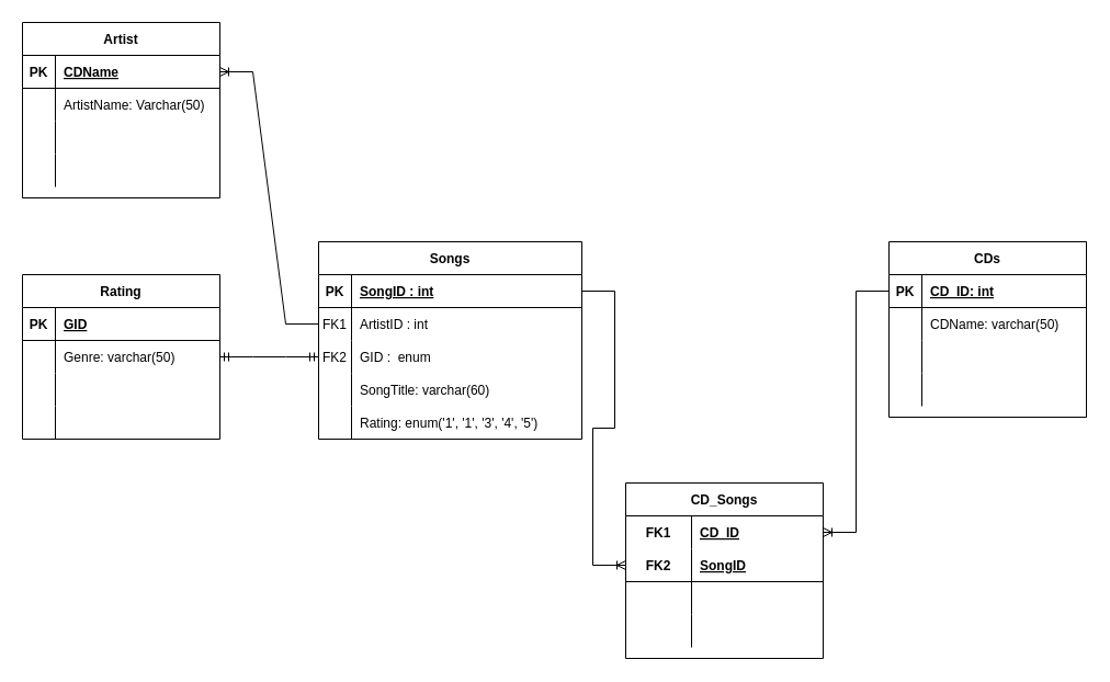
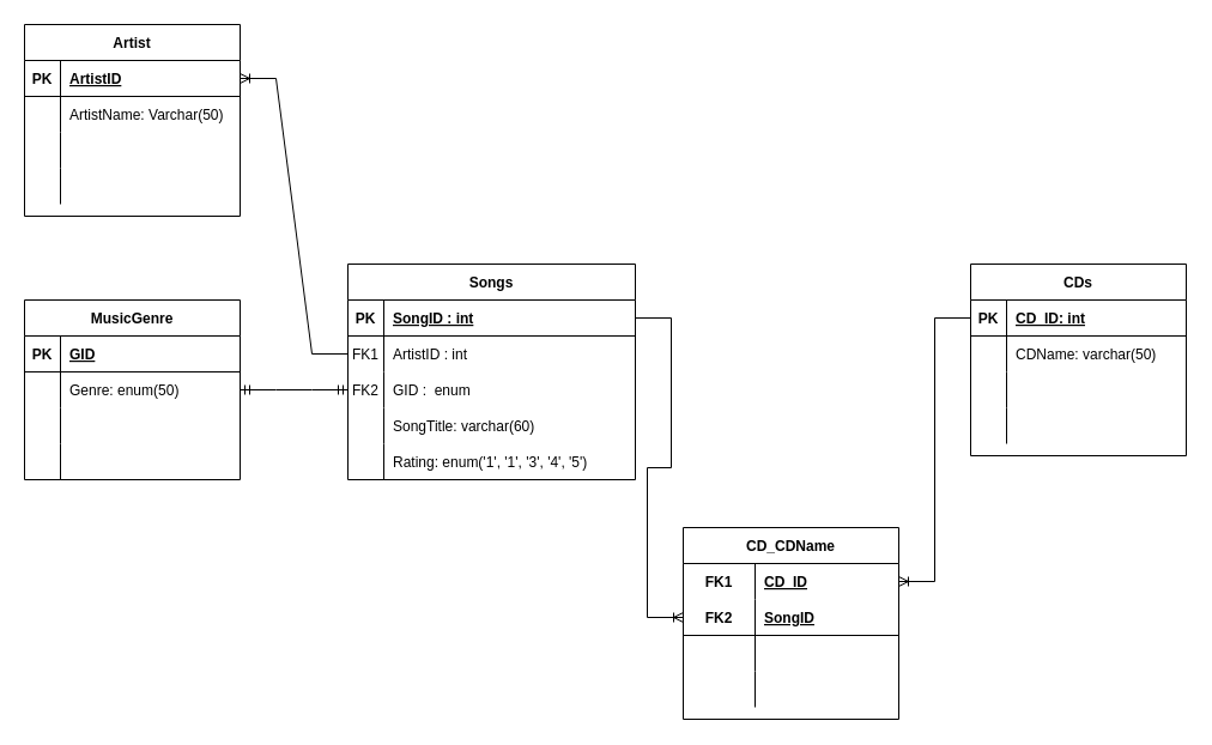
- <mxCell id="60" value="CDName" style="shape=partialRectangle;connectable=0;fillColor=none;top=0;left=0;bottom=0;right=0;align=left;spacingLeft=6;fontStyle=5;overflow=hidden;" parent="58" vertex="1"><mxGeometry x="30" width="150" height="30" as="geometry"><mxRectangle width="150" height="30" as="alternateBounds" /></mxGeometry></mxCell>
+ <mxCell id="60" value="ArtistID" style="shape=partialRectangle;connectable=0;fillColor=none;top=0;left=0;bottom=0;right=0;align=left;spacingLeft=6;fontStyle=5;overflow=hidden;" parent="58" vertex="1"><mxGeometry x="30" width="150" height="30" as="geometry"><mxRectangle width="150" height="30" as="alternateBounds" /></mxGeometry></mxCell>
- <mxCell id="31" value="Rating" style="shape=table;startSize=30;container=1;collapsible=1;childLayout=tableLayout;fixedRows=1;rowLines=0;fontStyle=1;align=center;resizeLast=1;" parent="1" vertex="1"><mxGeometry x="20" y="250" width="180" height="150" as="geometry" /></mxCell>
+ <mxCell id="31" value="MusicGenre" style="shape=table;startSize=30;container=1;collapsible=1;childLayout=tableLayout;fixedRows=1;rowLines=0;fontStyle=1;align=center;resizeLast=1;" parent="1" vertex="1"><mxGeometry x="20" y="250" width="180" height="150" as="geometry" /></mxCell>
- <mxCell id="37" value="Genre: varchar(50)" style="shape=partialRectangle;connectable=0;fillColor=none;top=0;left=0;bottom=0;right=0;align=left;spacingLeft=6;overflow=hidden;" parent="35" vertex="1"><mxGeometry x="30" width="150" height="30" as="geometry"><mxRectangle width="150" height="30" as="alternateBounds" /></mxGeometry></mxCell>
+ <mxCell id="37" value="Genre: enum(50)" style="shape=partialRectangle;connectable=0;fillColor=none;top=0;left=0;bottom=0;right=0;align=left;spacingLeft=6;overflow=hidden;" parent="35" vertex="1"><mxGeometry x="30" width="150" height="30" as="geometry"><mxRectangle width="150" height="30" as="alternateBounds" /></mxGeometry></mxCell>
- <mxCell id="44" value="CD_Songs" style="shape=table;startSize=30;container=1;collapsible=1;childLayout=tableLayout;fixedRows=1;rowLines=0;fontStyle=1;align=center;resizeLast=1;" parent="1" vertex="1"><mxGeometry y="440" width="180" height="160" as="geometry" x="570" /></mxCell>
+ <mxCell id="44" value="CD_CDName" style="shape=table;startSize=30;container=1;collapsible=1;childLayout=tableLayout;fixedRows=1;rowLines=0;fontStyle=1;align=center;resizeLast=1;" parent="1" vertex="1"><mxGeometry y="440" width="180" height="160" as="geometry" x="570" /></mxCell>
